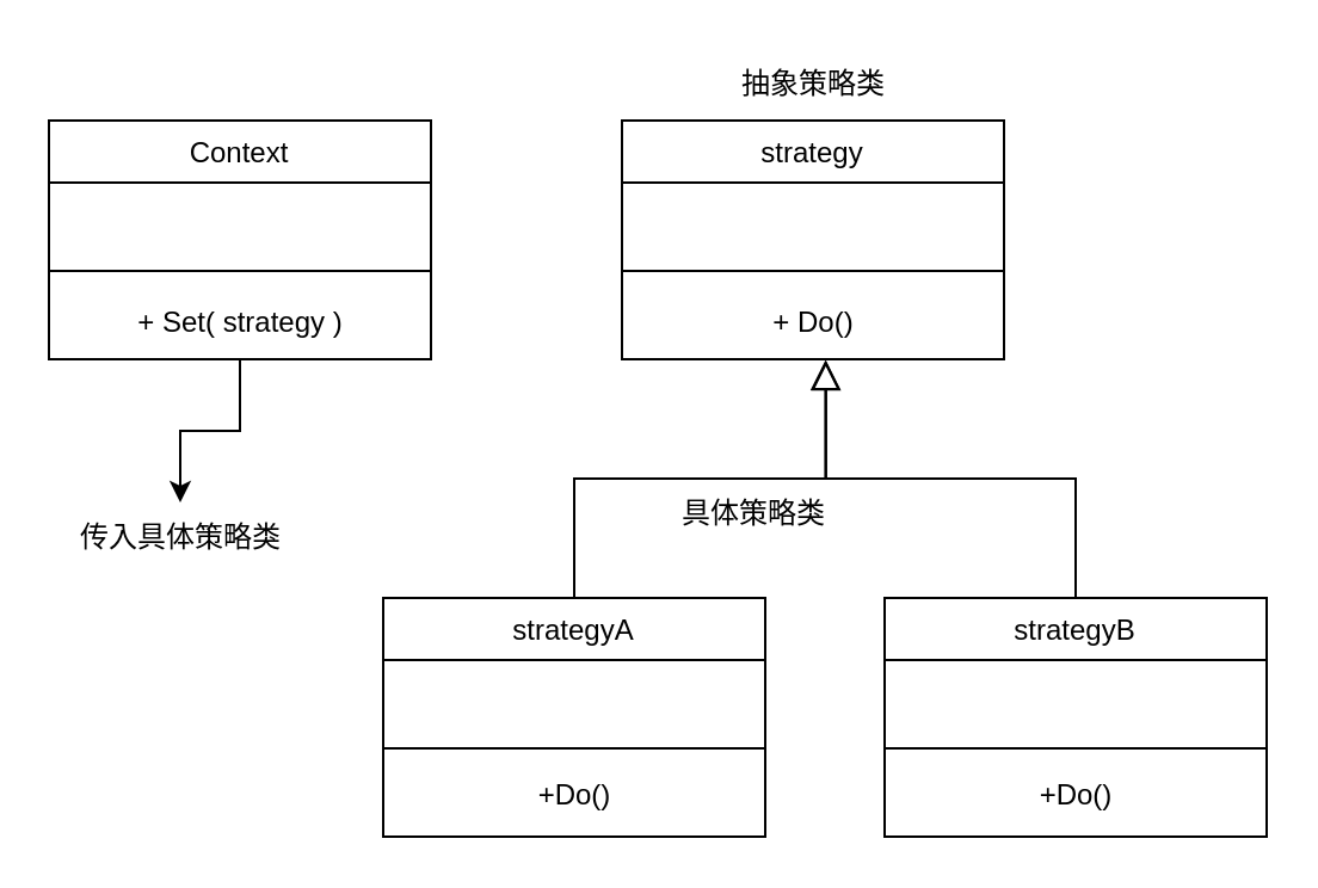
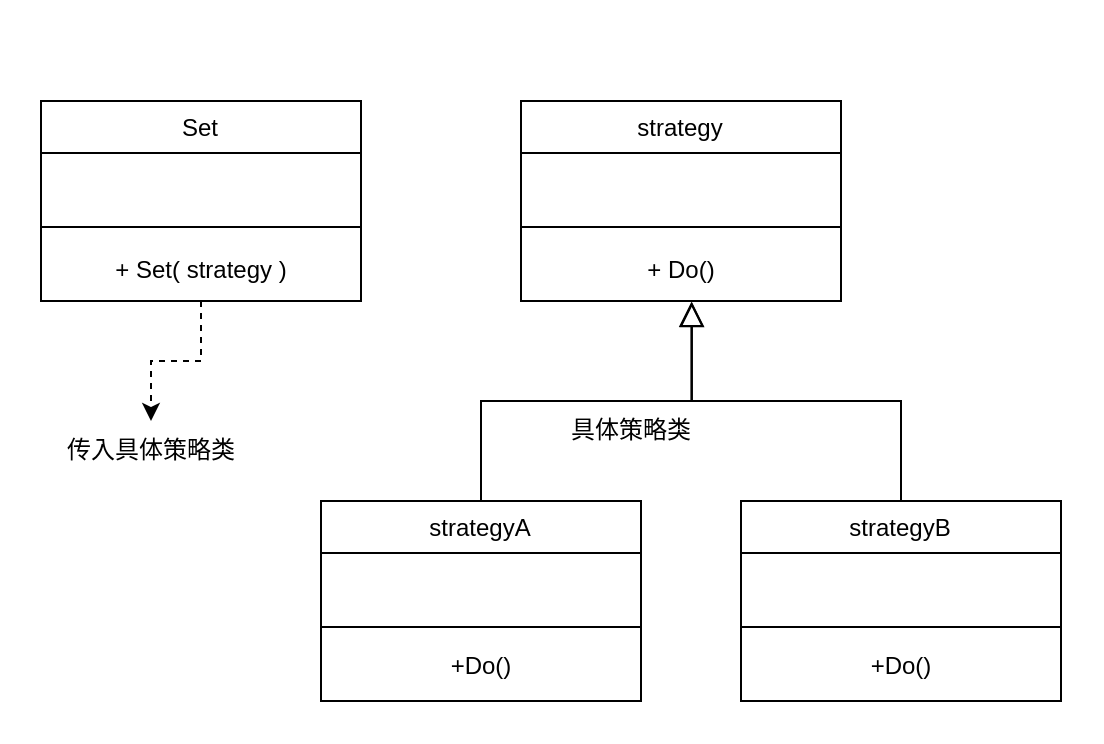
- <mxCell id="20" value="抽象策略类" style="text;html=1;align=center;verticalAlign=middle;resizable=0;points=[];autosize=1;strokeColor=none;fillColor=none;" vertex="1" parent="1"><mxGeometry x="300" y="20" width="80" height="30" as="geometry" /></mxCell>
- <mxCell id="10" value="Context" style="swimlane;fontStyle=0;align=center;verticalAlign=top;childLayout=stackLayout;horizontal=1;startSize=26;horizontalStack=0;resizeParent=1;resizeLast=0;collapsible=1;marginBottom=0;rounded=0;shadow=0;strokeWidth=1;" vertex="1" parent="1"><mxGeometry x="20" y="50" width="160" height="100" as="geometry"><mxRectangle x="340" y="380" width="170" height="26" as="alternateBounds" /></mxGeometry></mxCell>
+ <mxCell id="10" value="Set" style="swimlane;fontStyle=0;align=center;verticalAlign=top;childLayout=stackLayout;horizontal=1;startSize=26;horizontalStack=0;resizeParent=1;resizeLast=0;collapsible=1;marginBottom=0;rounded=0;shadow=0;strokeWidth=1;" vertex="1" parent="1"><mxGeometry x="20" y="50" width="160" height="100" as="geometry"><mxRectangle x="340" y="380" width="170" height="26" as="alternateBounds" /></mxGeometry></mxCell>
- <mxCell id="12" value="" style="edgeStyle=orthogonalEdgeStyle;rounded=0;orthogonalLoop=1;jettySize=auto;html=1;dashed=0;" edge="1" parent="1" source="13" target="21"><mxGeometry relative="1" as="geometry" /></mxCell>
+ <mxCell id="12" value="" style="edgeStyle=orthogonalEdgeStyle;rounded=0;orthogonalLoop=1;jettySize=auto;html=1;dashed=1;" edge="1" parent="1" source="13" target="21"><mxGeometry relative="1" as="geometry" /></mxCell>
